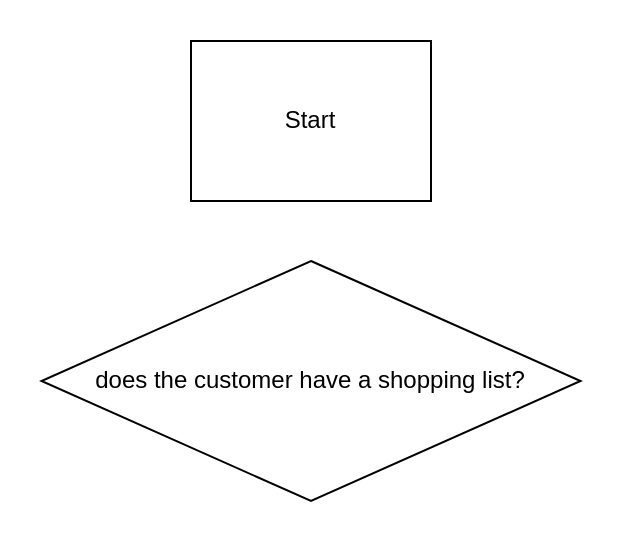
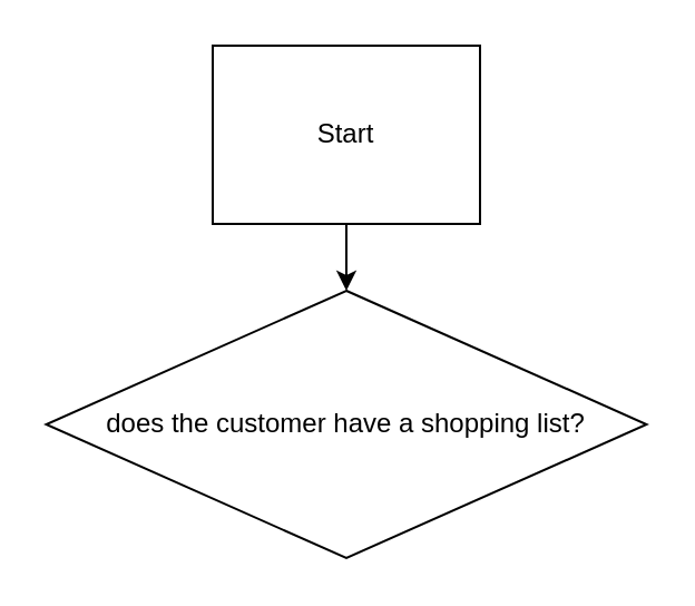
+ <mxCell id="2" style="edgeStyle=orthogonalEdgeStyle;rounded=0;orthogonalLoop=1;jettySize=auto;html=1;entryX=0.5;entryY=0;entryDx=0;entryDy=0;" edge="1" parent="1" source="3" target="4"><mxGeometry relative="1" as="geometry" /></mxCell>
